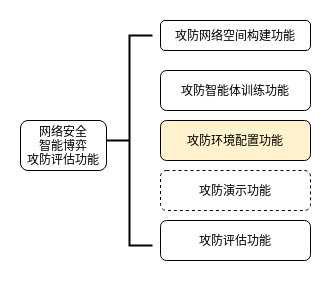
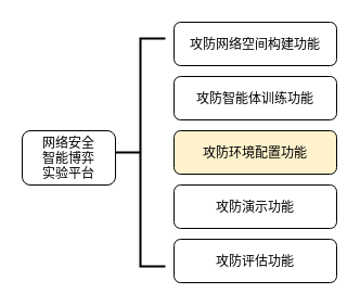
- <mxCell id="3" value="攻防网络空间构建功能" style="rounded=1;" parent="1" vertex="1"><mxGeometry x="160" y="20" width="150" height="30" as="geometry" /></mxCell>
+ <mxCell id="3" value="攻防网络空间构建功能" style="rounded=1;" parent="1" vertex="1"><mxGeometry x="160" y="20" width="150" height="40" as="geometry" /></mxCell>
- <mxCell id="2" value="网络安全&#10;智能博弈&#10;攻防评估功能" style="rounded=1;" parent="1" vertex="1"><mxGeometry x="20" y="120" width="86" height="50" as="geometry" /></mxCell>
+ <mxCell id="2" value="网络安全&#10;智能博弈&#10;实验平台" style="rounded=1;" parent="1" vertex="1"><mxGeometry x="20" y="120" width="86" height="50" as="geometry" /></mxCell>
- <mxCell id="7" value="攻防演示功能" style="rounded=1;dashed=1;" parent="1" vertex="1"><mxGeometry x="160" y="170" width="150" height="40" as="geometry" /></mxCell>
+ <mxCell id="7" value="攻防演示功能" style="rounded=1;" parent="1" vertex="1"><mxGeometry x="160" y="170" width="150" height="40" as="geometry" /></mxCell>
